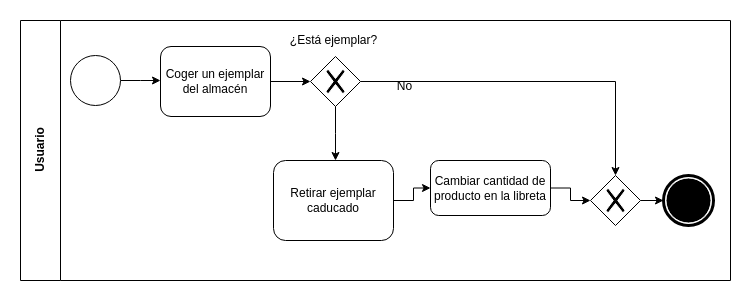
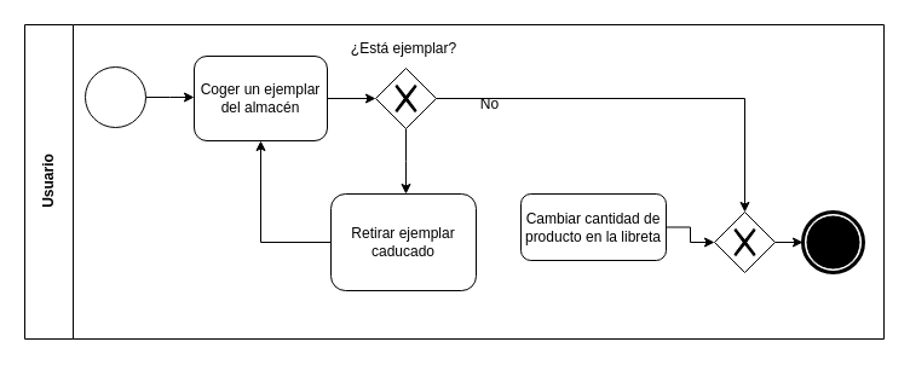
- <mxCell id="9" style="edgeStyle=orthogonalEdgeStyle;rounded=0;orthogonalLoop=1;jettySize=auto;html=1;" edge="1" parent="2" source="10" target="11"><mxGeometry relative="1" as="geometry" /></mxCell>
+ <mxCell id="9" style="edgeStyle=orthogonalEdgeStyle;rounded=0;orthogonalLoop=1;jettySize=auto;html=1;" edge="1" parent="2" source="10" target="5"><mxGeometry relative="1" as="geometry" /></mxCell>
